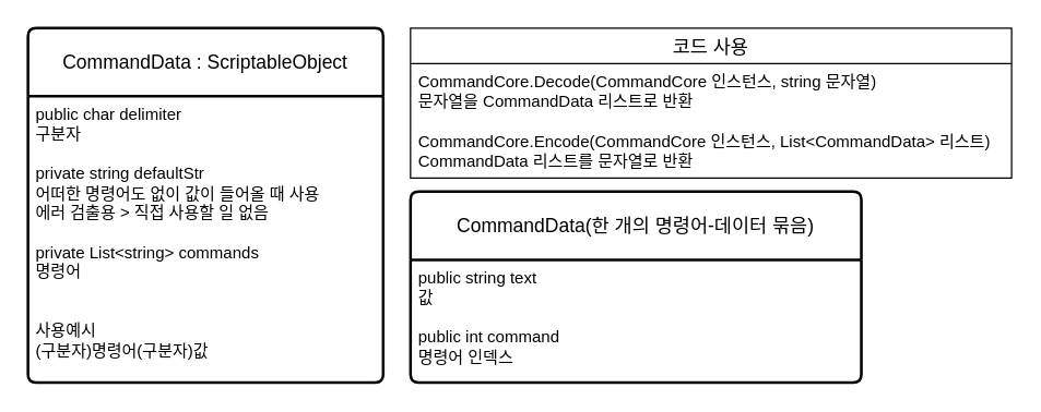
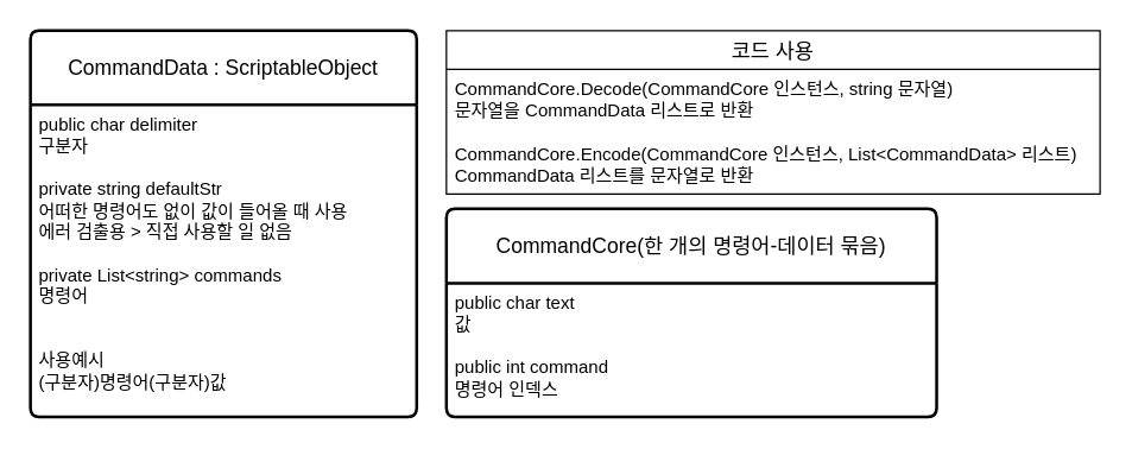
- <mxCell id="7" value="CommandData(한 개의 명령어-데이터 묶음)" style="swimlane;childLayout=stackLayout;horizontal=1;startSize=50;horizontalStack=0;rounded=1;fontSize=14;fontStyle=0;strokeWidth=2;resizeParent=0;resizeLast=1;shadow=0;dashed=0;align=center;arcSize=4;whiteSpace=wrap;html=1;" vertex="1" parent="1"><mxGeometry x="300" y="140" width="330" height="140" as="geometry" /></mxCell>
+ <mxCell id="7" value="CommandCore(한 개의 명령어-데이터 묶음)" style="swimlane;childLayout=stackLayout;horizontal=1;startSize=50;horizontalStack=0;rounded=1;fontSize=14;fontStyle=0;strokeWidth=2;resizeParent=0;resizeLast=1;shadow=0;dashed=0;align=center;arcSize=4;whiteSpace=wrap;html=1;" vertex="1" parent="1"><mxGeometry x="300" y="140" width="330" height="140" as="geometry" /></mxCell>
- <mxCell id="8" value="public string text&lt;br&gt;값&lt;br&gt;&lt;br&gt;public int command&lt;br&gt;명령어 인덱스" style="align=left;strokeColor=none;fillColor=none;spacingLeft=4;fontSize=12;verticalAlign=top;resizable=0;rotatable=0;part=1;html=1;" vertex="1" parent="7"><mxGeometry y="50" width="330" height="90" as="geometry" /></mxCell>
+ <mxCell id="8" value="public char text&lt;br&gt;값&lt;br&gt;&lt;br&gt;public int command&lt;br&gt;명령어 인덱스" style="align=left;strokeColor=none;fillColor=none;spacingLeft=4;fontSize=12;verticalAlign=top;resizable=0;rotatable=0;part=1;html=1;" vertex="1" parent="7"><mxGeometry y="50" width="330" height="90" as="geometry" /></mxCell>
